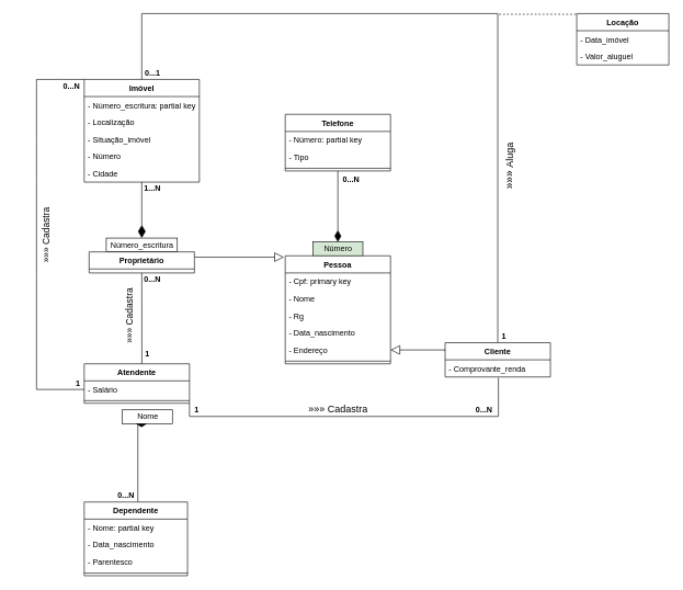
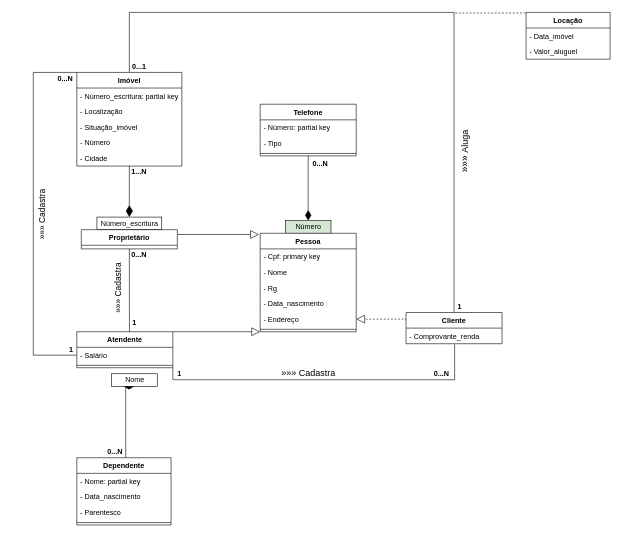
- <mxCell id="13" style="edgeStyle=orthogonalEdgeStyle;rounded=0;orthogonalLoop=1;jettySize=auto;html=1;entryX=1;entryY=0.5;entryDx=0;entryDy=0;endArrow=block;endFill=0;endSize=12;exitX=0;exitY=0.25;exitDx=0;exitDy=0;" parent="1" source="21" target="28" edge="1"><mxGeometry relative="1" as="geometry"><Array as="points"><mxPoint x="676" y="531" /></Array><mxPoint x="686" y="398.029" as="sourcePoint" /><mxPoint x="603" y="398" as="targetPoint" /></mxGeometry></mxCell>
+ <mxCell id="13" style="edgeStyle=orthogonalEdgeStyle;rounded=0;orthogonalLoop=1;jettySize=auto;html=1;entryX=1;entryY=0.5;entryDx=0;entryDy=0;endArrow=block;endFill=0;endSize=12;exitX=0;exitY=0.25;exitDx=0;exitDy=0;dashed=1;" parent="1" source="21" target="28" edge="1"><mxGeometry relative="1" as="geometry"><Array as="points"><mxPoint x="676" y="531" /></Array><mxPoint x="686" y="398.029" as="sourcePoint" /><mxPoint x="603" y="398" as="targetPoint" /></mxGeometry></mxCell>
+ <mxCell id="2" style="edgeStyle=orthogonalEdgeStyle;rounded=0;orthogonalLoop=1;jettySize=auto;html=1;entryX=0;entryY=1;entryDx=0;entryDy=0;endArrow=block;endFill=0;endSize=12;" parent="1" source="41" target="23" edge="1"><mxGeometry relative="1" as="geometry"><Array as="points"><mxPoint x="355" y="552" /><mxPoint x="355" y="552" /></Array><mxPoint x="35" y="552" as="targetPoint" /></mxGeometry></mxCell>
